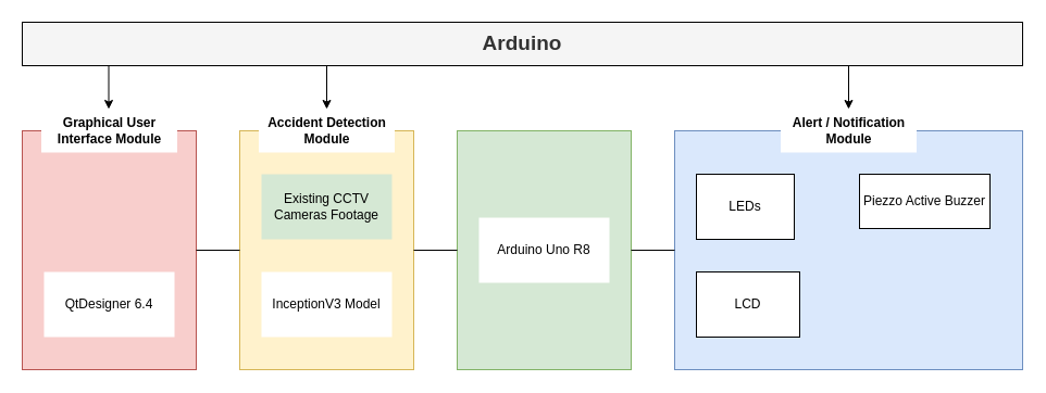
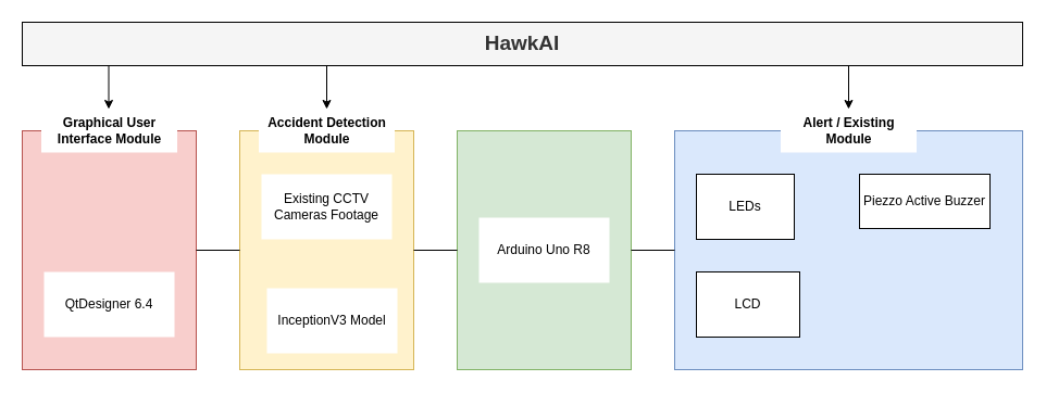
- <mxCell id="4" value="Arduino" style="rounded=0;whiteSpace=wrap;html=1;fillColor=#f5f5f5;fontColor=#333333;fontStyle=1;fontSize=19;" parent="1" vertex="1"><mxGeometry x="20" y="20" width="920" height="40" as="geometry" /></mxCell>
+ <mxCell id="4" value="HawkAI" style="rounded=0;whiteSpace=wrap;html=1;fillColor=#f5f5f5;fontColor=#333333;fontStyle=1;fontSize=19;" parent="1" vertex="1"><mxGeometry x="20" y="20" width="920" height="40" as="geometry" /></mxCell>
- <mxCell id="12" value="Alert / Notification Module" style="text;html=1;strokeColor=none;align=center;verticalAlign=middle;whiteSpace=wrap;rounded=0;fillColor=#ffffff;spacing=4;fontStyle=1" parent="1" vertex="1"><mxGeometry x="717.5" y="100" width="125" height="40" as="geometry" /></mxCell>
+ <mxCell id="12" value="Alert / Existing Module" style="text;html=1;strokeColor=none;align=center;verticalAlign=middle;whiteSpace=wrap;rounded=0;fillColor=#ffffff;spacing=4;fontStyle=1" parent="1" vertex="1"><mxGeometry x="717.5" y="100" width="125" height="40" as="geometry" /></mxCell>
- <mxCell id="5" value="Existing CCTV Cameras Footage" style="rounded=0;whiteSpace=wrap;html=1;strokeColor=none;fillColor=#d5e8d4;" parent="1" vertex="1"><mxGeometry x="240" y="160" width="120" height="60" as="geometry" /></mxCell>
+ <mxCell id="5" value="Existing CCTV Cameras Footage" style="rounded=0;whiteSpace=wrap;html=1;strokeColor=none;" parent="1" vertex="1"><mxGeometry x="240" y="160" width="120" height="60" as="geometry" /></mxCell>
- <mxCell id="6" value="InceptionV3 Model" style="rounded=0;whiteSpace=wrap;html=1;strokeColor=none;" parent="1" vertex="1"><mxGeometry x="240" y="250" width="120" height="60" as="geometry" /></mxCell>
+ <mxCell id="6" value="InceptionV3 Model" style="rounded=0;whiteSpace=wrap;html=1;strokeColor=none;" parent="1" vertex="1"><mxGeometry x="245" y="265" width="120" height="60" as="geometry" /></mxCell>
